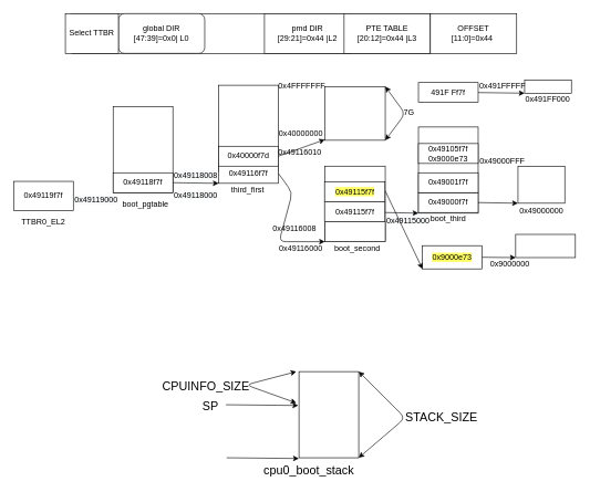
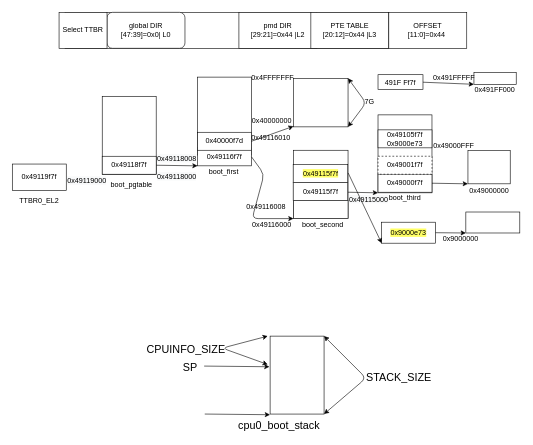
- <mxCell id="37" value="491F Ff7f" style="rounded=0;whiteSpace=wrap;html=1;" parent="1" vertex="1"><mxGeometry x="630" y="124" width="90" height="30" as="geometry" /></mxCell>
+ <mxCell id="37" value="491F Ff7f" style="rounded=0;whiteSpace=wrap;html=1;" parent="1" vertex="1"><mxGeometry x="630" y="124" width="75" height="25" as="geometry" /></mxCell>
- <mxCell id="36" value="0x49001f7f" style="rounded=0;whiteSpace=wrap;html=1;" parent="1" vertex="1"><mxGeometry x="630" y="260" width="90" height="30" as="geometry" /></mxCell>
+ <mxCell id="36" value="0x49001f7f" style="rounded=0;whiteSpace=wrap;html=1;dashed=1;" parent="1" vertex="1"><mxGeometry x="630" y="260" width="90" height="30" as="geometry" /></mxCell>
- <mxCell id="10" value="third_first" style="text;html=1;strokeColor=none;fillColor=none;align=center;verticalAlign=middle;whiteSpace=wrap;rounded=0;" parent="1" vertex="1"><mxGeometry x="338" y="266" width="70" height="40" as="geometry" /></mxCell>
+ <mxCell id="10" value="boot_first" style="text;html=1;strokeColor=none;fillColor=none;align=center;verticalAlign=middle;whiteSpace=wrap;rounded=0;" parent="1" vertex="1"><mxGeometry x="338" y="266" width="70" height="40" as="geometry" /></mxCell>
